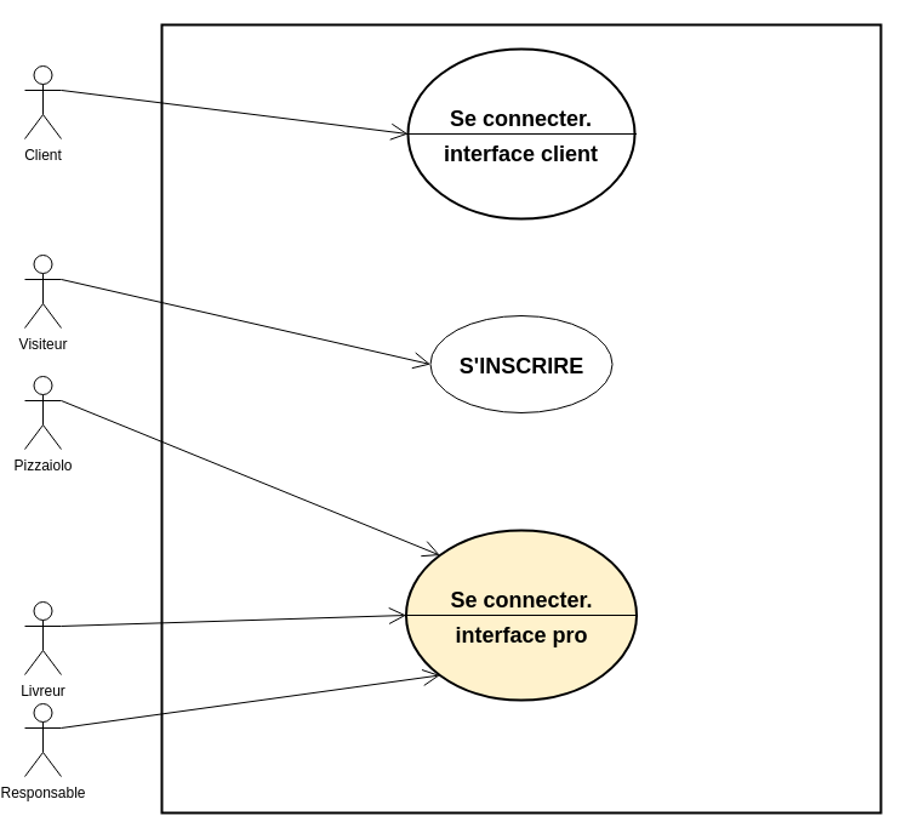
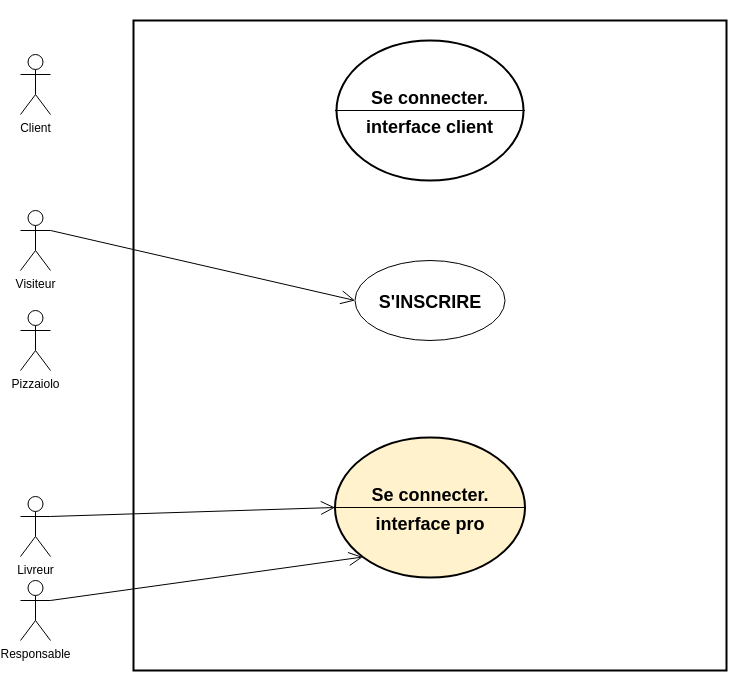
- <mxCell id="8" value="" style="endArrow=open;endFill=1;endSize=12;html=1;exitX=1;exitY=0.333;exitDx=0;exitDy=0;exitPerimeter=0;entryX=0;entryY=0.5;entryDx=0;entryDy=0;" edge="1" parent="1" source="6" target="3"><mxGeometry width="160" relative="1" as="geometry"><mxPoint x="93" y="310" as="sourcePoint" /><mxPoint x="413" y="380" as="targetPoint" /></mxGeometry></mxCell>
- <mxCell id="10" value="" style="endArrow=open;endFill=1;endSize=12;html=1;exitX=1;exitY=0.333;exitDx=0;exitDy=0;exitPerimeter=0;entryX=0;entryY=0;entryDx=0;entryDy=0;" edge="1" parent="1" source="7" target="11"><mxGeometry width="160" relative="1" as="geometry"><mxPoint x="83" y="210" as="sourcePoint" /><mxPoint x="223" y="155" as="targetPoint" /></mxGeometry></mxCell>
